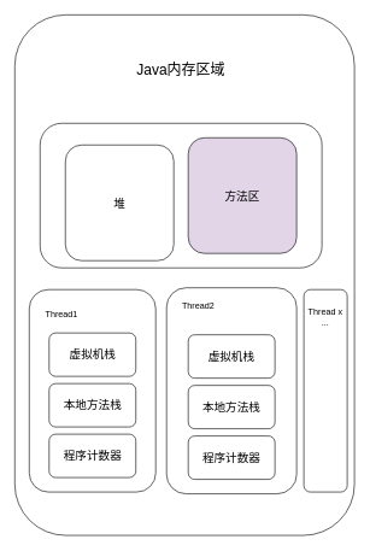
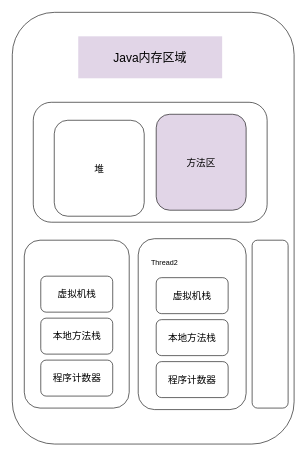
- <mxCell id="3" value="&lt;font style=&quot;font-size: 20px;&quot;&gt;Java内存区域&lt;/font&gt;" style="rounded=0;whiteSpace=wrap;html=1;strokeColor=none;" vertex="1" parent="1"><mxGeometry x="130" y="60" width="240" height="70" as="geometry" /></mxCell>
+ <mxCell id="3" value="&lt;font style=&quot;font-size: 20px;&quot;&gt;Java内存区域&lt;/font&gt;" style="rounded=0;whiteSpace=wrap;html=1;strokeColor=none;fillColor=#e1d5e7;" vertex="1" parent="1"><mxGeometry x="130" y="60" width="240" height="70" as="geometry" /></mxCell>
- <mxCell id="10" value="Thread2" style="text;html=1;align=center;verticalAlign=middle;whiteSpace=wrap;rounded=0;" vertex="1" parent="1"><mxGeometry x="244" y="407.5" width="60" height="30" as="geometry" /></mxCell>
+ <mxCell id="10" value="Thread2" style="text;html=1;align=center;verticalAlign=middle;whiteSpace=wrap;rounded=0;" vertex="1" parent="1"><mxGeometry x="244" y="422.5" width="60" height="30" as="geometry" /></mxCell>
- <mxCell id="9" value="Thread1" style="text;html=1;align=center;verticalAlign=middle;whiteSpace=wrap;rounded=0;" vertex="1" parent="1"><mxGeometry x="55" y="420" width="60" height="30" as="geometry" /></mxCell>
- <mxCell id="18" value="Thread x&lt;br&gt;..." style="text;html=1;align=center;verticalAlign=middle;whiteSpace=wrap;rounded=0;" vertex="1" parent="1"><mxGeometry x="420" y="422.5" width="60" height="30" as="geometry" /></mxCell>
